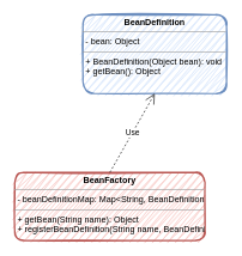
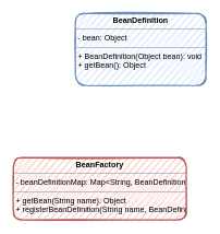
- <mxCell id="4" value="Use" style="endArrow=open;endSize=12;dashed=1;html=1;rounded=0;entryX=0.5;entryY=1;entryDx=0;entryDy=0;exitX=0.5;exitY=0;exitDx=0;exitDy=0;" edge="1" parent="1" source="3" target="2"><mxGeometry width="160" relative="1" as="geometry"><mxPoint x="155" y="240" as="sourcePoint" /><mxPoint x="315" y="240" as="targetPoint" /></mxGeometry></mxCell>
